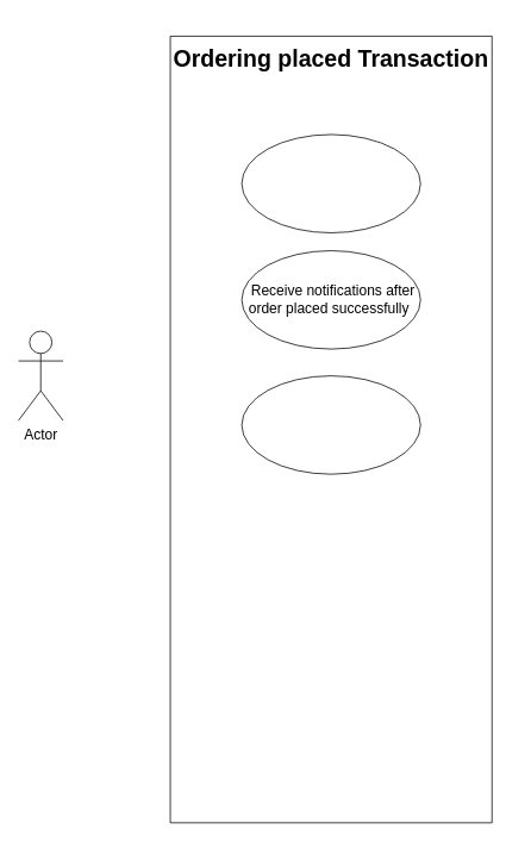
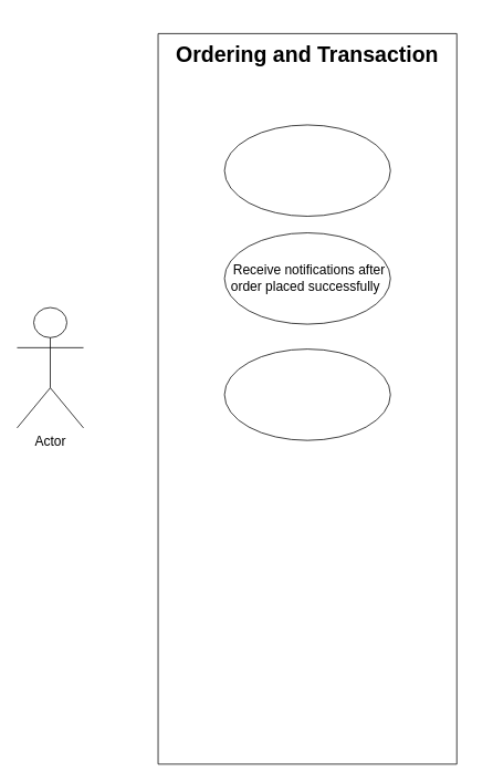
- <mxCell id="2" value="&lt;font style=&quot;font-size: 26px;&quot;&gt;&lt;b&gt;&lt;span style=&quot;font-style: normal;&quot;&gt;Ordering placed Transaction&lt;/span&gt;&lt;/b&gt;&lt;br&gt;&lt;/font&gt;" style="text;html=1;strokeColor=none;fillColor=none;align=center;verticalAlign=middle;whiteSpace=wrap;rounded=0;fontSize=16;fontStyle=2" vertex="1" parent="1"><mxGeometry x="168.12" y="20" width="403.75" height="90" as="geometry" /></mxCell>
+ <mxCell id="2" value="&lt;font style=&quot;font-size: 26px;&quot;&gt;&lt;b&gt;&lt;span style=&quot;font-style: normal;&quot;&gt;Ordering and Transaction&lt;/span&gt;&lt;/b&gt;&lt;br&gt;&lt;/font&gt;" style="text;html=1;strokeColor=none;fillColor=none;align=center;verticalAlign=middle;whiteSpace=wrap;rounded=0;fontSize=16;fontStyle=2" vertex="1" parent="1"><mxGeometry x="168.12" y="20" width="403.75" height="90" as="geometry" /></mxCell>
- <mxCell id="3" value="Actor" style="shape=umlActor;verticalLabelPosition=bottom;verticalAlign=top;html=1;outlineConnect=0;fontSize=16;" vertex="1" parent="1"><mxGeometry x="20" y="370" width="50" height="100" as="geometry" /></mxCell>
+ <mxCell id="3" value="Actor" style="shape=umlActor;verticalLabelPosition=bottom;verticalAlign=top;html=1;outlineConnect=0;fontSize=16;" vertex="1" parent="1"><mxGeometry x="20" y="370" width="80" height="145" as="geometry" /></mxCell>
